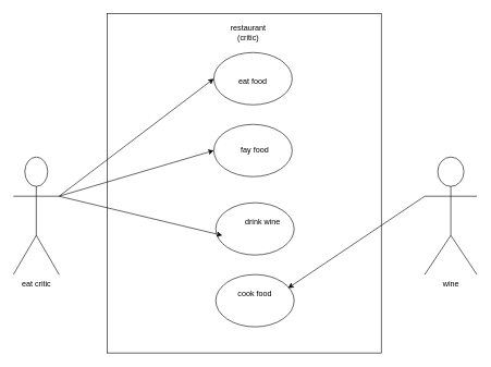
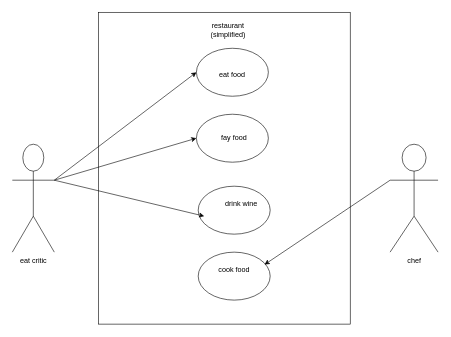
- <mxCell id="19" value="restaurant (critic)" style="text;html=1;align=center;verticalAlign=middle;whiteSpace=wrap;rounded=0;" vertex="1" parent="1"><mxGeometry x="340" y="40" width="80" height="20" as="geometry" /></mxCell>
+ <mxCell id="19" value="restaurant (simplified)" style="text;html=1;align=center;verticalAlign=middle;whiteSpace=wrap;rounded=0;" vertex="1" parent="1"><mxGeometry x="340" y="40" width="80" height="20" as="geometry" /></mxCell>
- <mxCell id="4" value="wine" style="shape=umlActor;verticalLabelPosition=bottom;verticalAlign=top;html=1;outlineConnect=0;" vertex="1" parent="1"><mxGeometry x="650" y="240" width="80" height="180" as="geometry" /></mxCell>
+ <mxCell id="4" value="chef" style="shape=umlActor;verticalLabelPosition=bottom;verticalAlign=top;html=1;outlineConnect=0;" vertex="1" parent="1"><mxGeometry x="650" y="240" width="80" height="180" as="geometry" /></mxCell>
